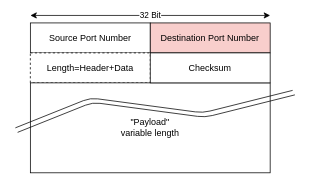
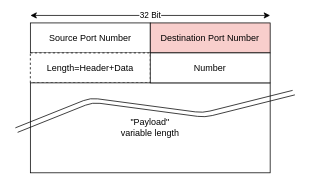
- <mxCell id="6" value="Checksum" style="rounded=0;whiteSpace=wrap;html=1;" vertex="1" parent="1"><mxGeometry x="200" y="70" width="160" height="40" as="geometry" /></mxCell>
+ <mxCell id="6" value="Number" style="rounded=0;whiteSpace=wrap;html=1;" vertex="1" parent="1"><mxGeometry x="200" y="70" width="160" height="40" as="geometry" /></mxCell>
